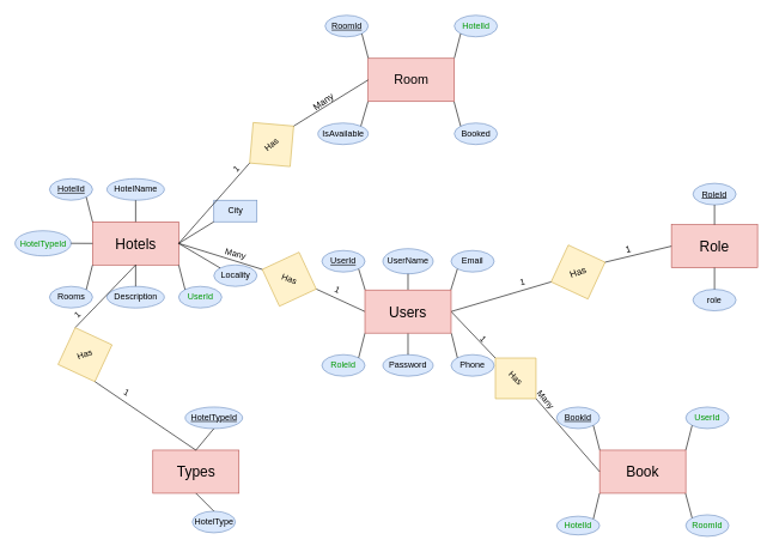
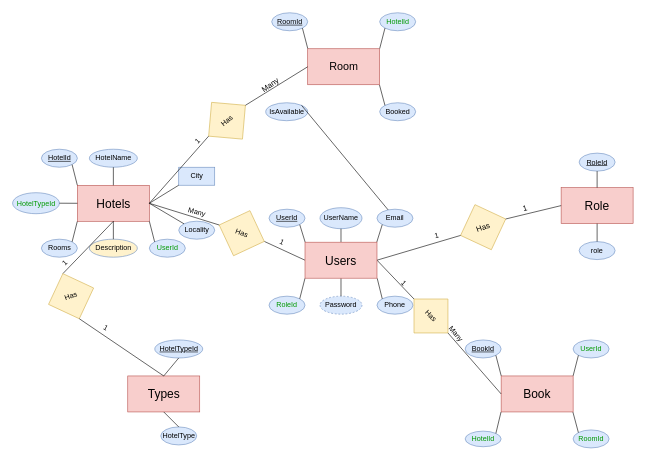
- <mxCell id="47" value="" style="endArrow=none;html=1;fontSize=13;entryX=-0.002;entryY=1.002;entryDx=0;entryDy=0;exitX=1;exitY=0;exitDx=0;exitDy=0;entryPerimeter=0;" parent="1" source="43" target="15" edge="1"><mxGeometry width="50" height="50" relative="1" as="geometry"><mxPoint x="511.12" y="170.32" as="sourcePoint" /><mxPoint x="502.355" y="136.035" as="targetPoint" /></mxGeometry></mxCell>
+ <mxCell id="47" value="" style="endArrow=none;html=1;fontSize=13;exitX=1;exitY=0;exitDx=0;exitDy=0;" parent="1" source="43" target="9" edge="1"><mxGeometry width="50" height="50" relative="1" as="geometry"><mxPoint x="511.12" y="170.32" as="sourcePoint" /><mxPoint x="502.355" y="136.035" as="targetPoint" /></mxGeometry></mxCell>
- <mxCell id="31" value="Description" style="ellipse;whiteSpace=wrap;html=1;fillColor=#dae8fc;strokeColor=#6c8ebf;" parent="1" vertex="1"><mxGeometry x="148.5" y="398" width="80" height="30" as="geometry" /></mxCell>
+ <mxCell id="31" value="Description" style="ellipse;whiteSpace=wrap;html=1;fillColor=#fff2cc;strokeColor=#6c8ebf;" parent="1" vertex="1"><mxGeometry x="148.5" y="398" width="80" height="30" as="geometry" /></mxCell>
- <mxCell id="17" value="Password" style="ellipse;whiteSpace=wrap;html=1;fillColor=#dae8fc;strokeColor=#6c8ebf;" parent="1" vertex="1"><mxGeometry x="533" y="493" width="70" height="30" as="geometry" /></mxCell>
+ <mxCell id="17" value="Password" style="ellipse;whiteSpace=wrap;html=1;fillColor=#dae8fc;strokeColor=#6c8ebf;dashed=1;" parent="1" vertex="1"><mxGeometry x="533" y="493" width="70" height="30" as="geometry" /></mxCell>
